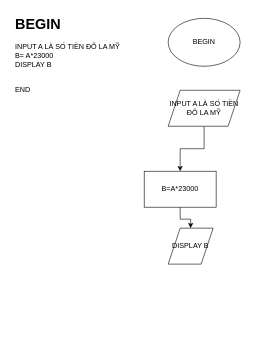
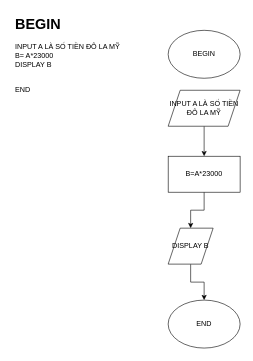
- <mxCell id="3" value="BEGIN" style="ellipse;whiteSpace=wrap;html=1;" vertex="1" parent="1"><mxGeometry x="280" y="30" width="120" height="80" as="geometry" /></mxCell>
+ <mxCell id="3" value="BEGIN" style="ellipse;whiteSpace=wrap;html=1;" vertex="1" parent="1"><mxGeometry x="280" y="50" width="120" height="80" as="geometry" /></mxCell>
- <mxCell id="7" value="B=A*23000" style="rounded=0;whiteSpace=wrap;html=1;" vertex="1" parent="1"><mxGeometry x="240" y="285" width="120" height="60" as="geometry" /></mxCell>
+ <mxCell id="7" value="B=A*23000" style="rounded=0;whiteSpace=wrap;html=1;" vertex="1" parent="1"><mxGeometry x="280" y="260" width="120" height="60" as="geometry" /></mxCell>
+ <mxCell id="8" style="edgeStyle=orthogonalEdgeStyle;rounded=0;orthogonalLoop=1;jettySize=auto;html=1;" edge="1" parent="1" source="9" target="10"><mxGeometry relative="1" as="geometry" /></mxCell>
+ <mxCell id="10" value="END" style="ellipse;whiteSpace=wrap;html=1;" vertex="1" parent="1"><mxGeometry x="280" y="500" width="120" height="80" as="geometry" /></mxCell>
